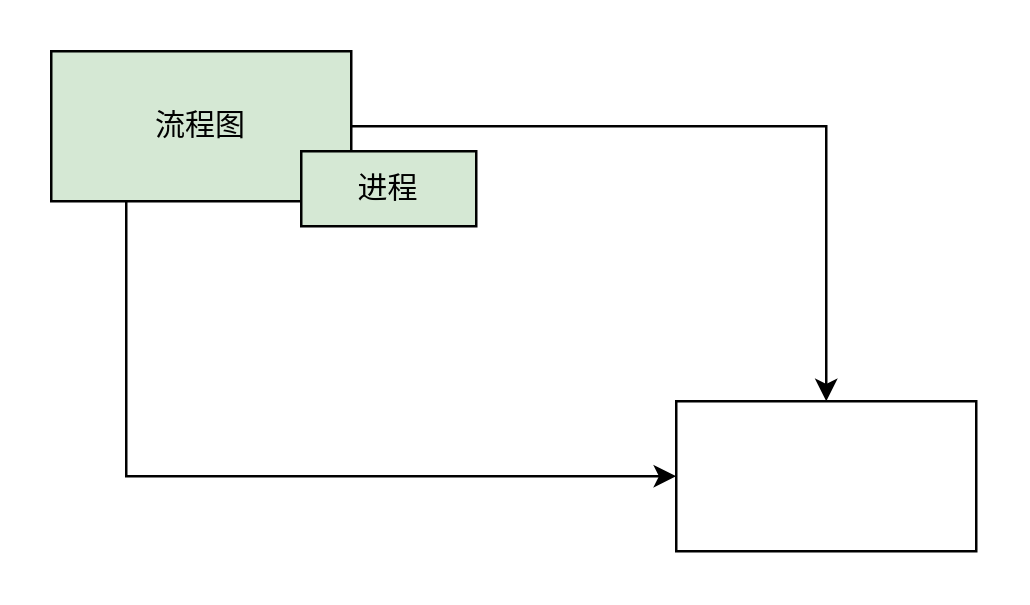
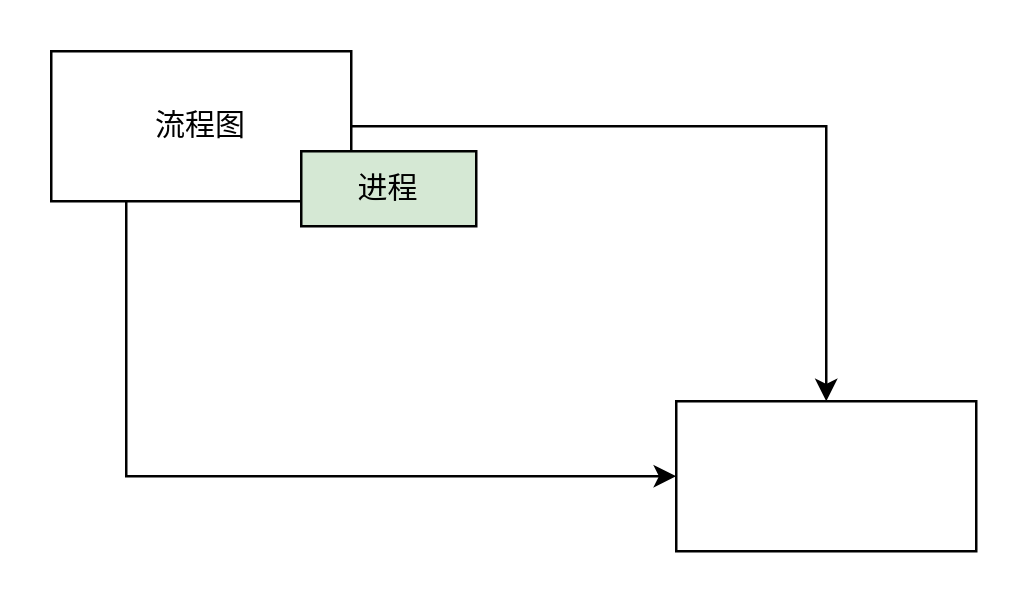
- <mxCell id="4" value="流程图" style="rounded=0;whiteSpace=wrap;html=1;fillColor=#d5e8d4;" parent="1" vertex="1"><mxGeometry x="20" y="20" width="120" height="60" as="geometry" /></mxCell>
+ <mxCell id="4" value="流程图" style="rounded=0;whiteSpace=wrap;html=1;" parent="1" vertex="1"><mxGeometry x="20" y="20" width="120" height="60" as="geometry" /></mxCell>
